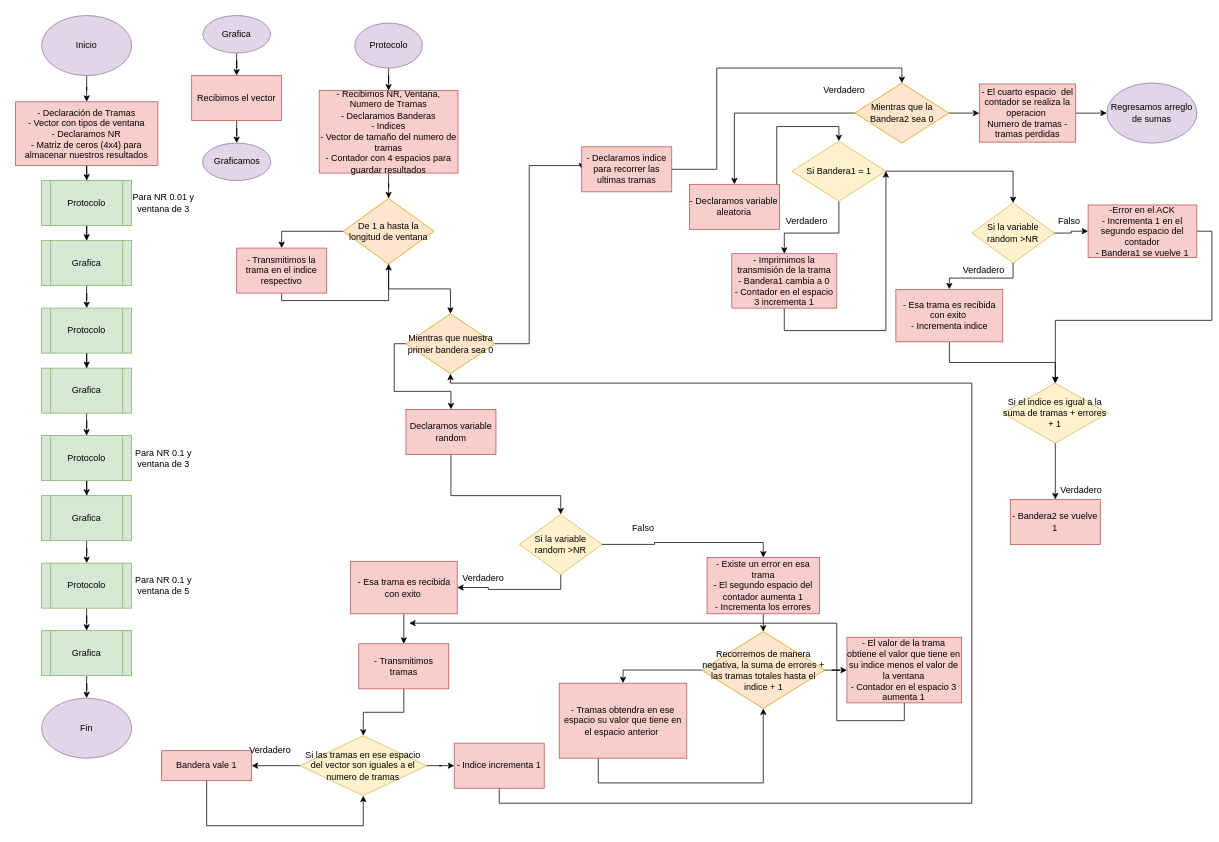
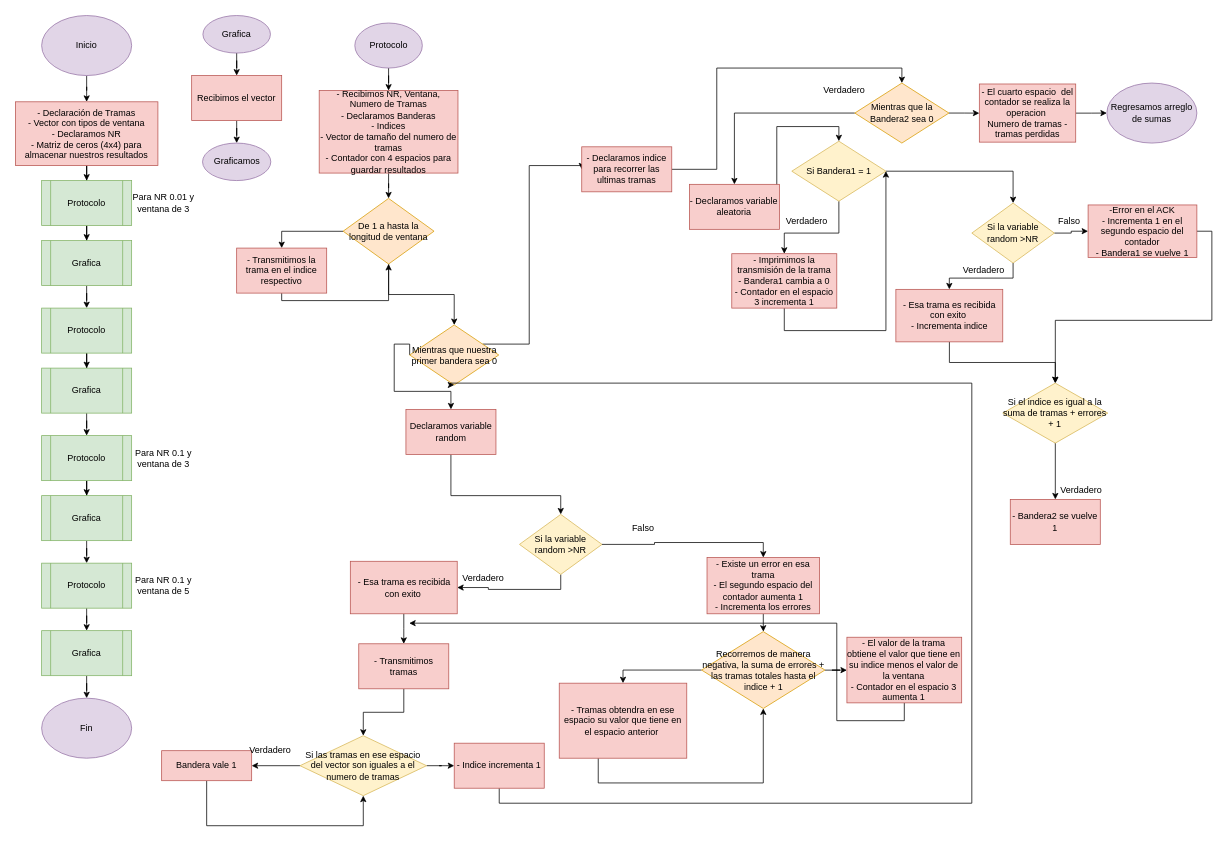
- <mxCell id="38" value="Mientras que nuestra primer bandera sea 0" style="rhombus;whiteSpace=wrap;html=1;rounded=0;strokeColor=#d79b00;fillColor=#ffe6cc;" vertex="1" parent="1"><mxGeometry x="540.63" y="417.5" width="118.75" height="80" as="geometry" /></mxCell>
+ <mxCell id="38" value="Mientras que nuestra primer bandera sea 0" style="rhombus;whiteSpace=wrap;html=1;rounded=0;strokeColor=#d79b00;fillColor=#ffe6cc;" vertex="1" parent="1"><mxGeometry x="545.63" y="432.5" width="118.75" height="80" as="geometry" /></mxCell>
